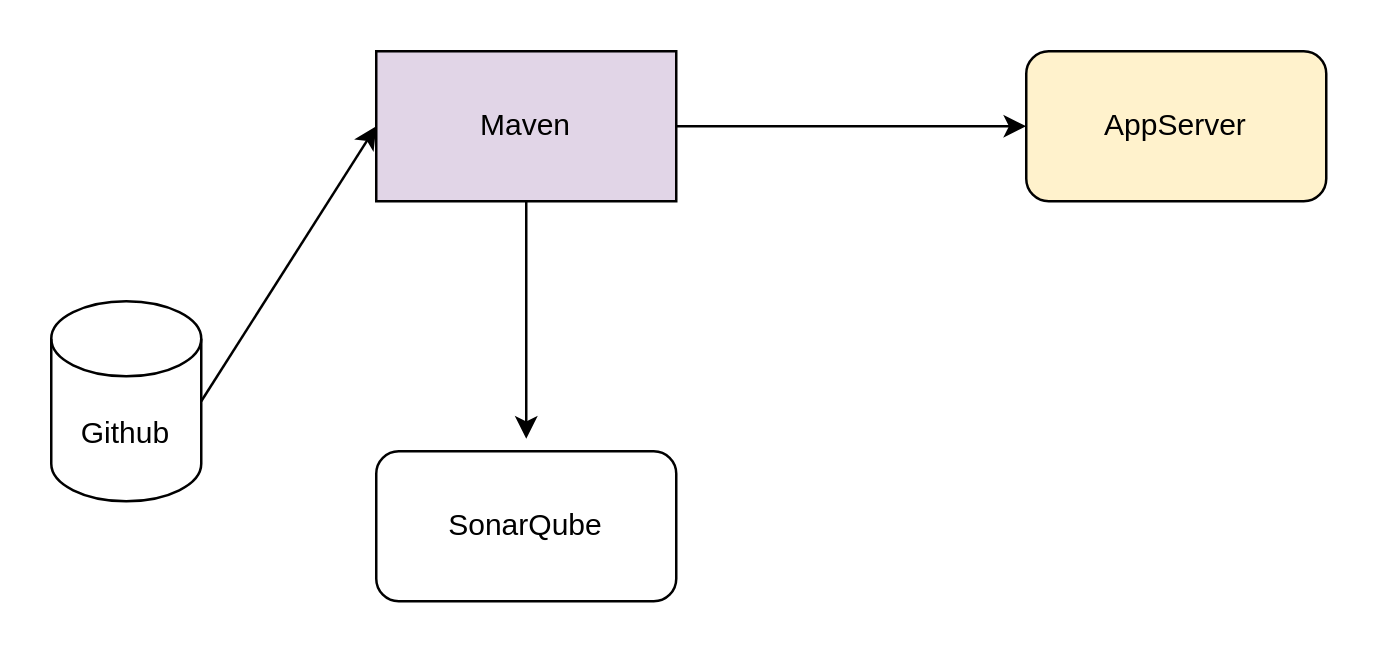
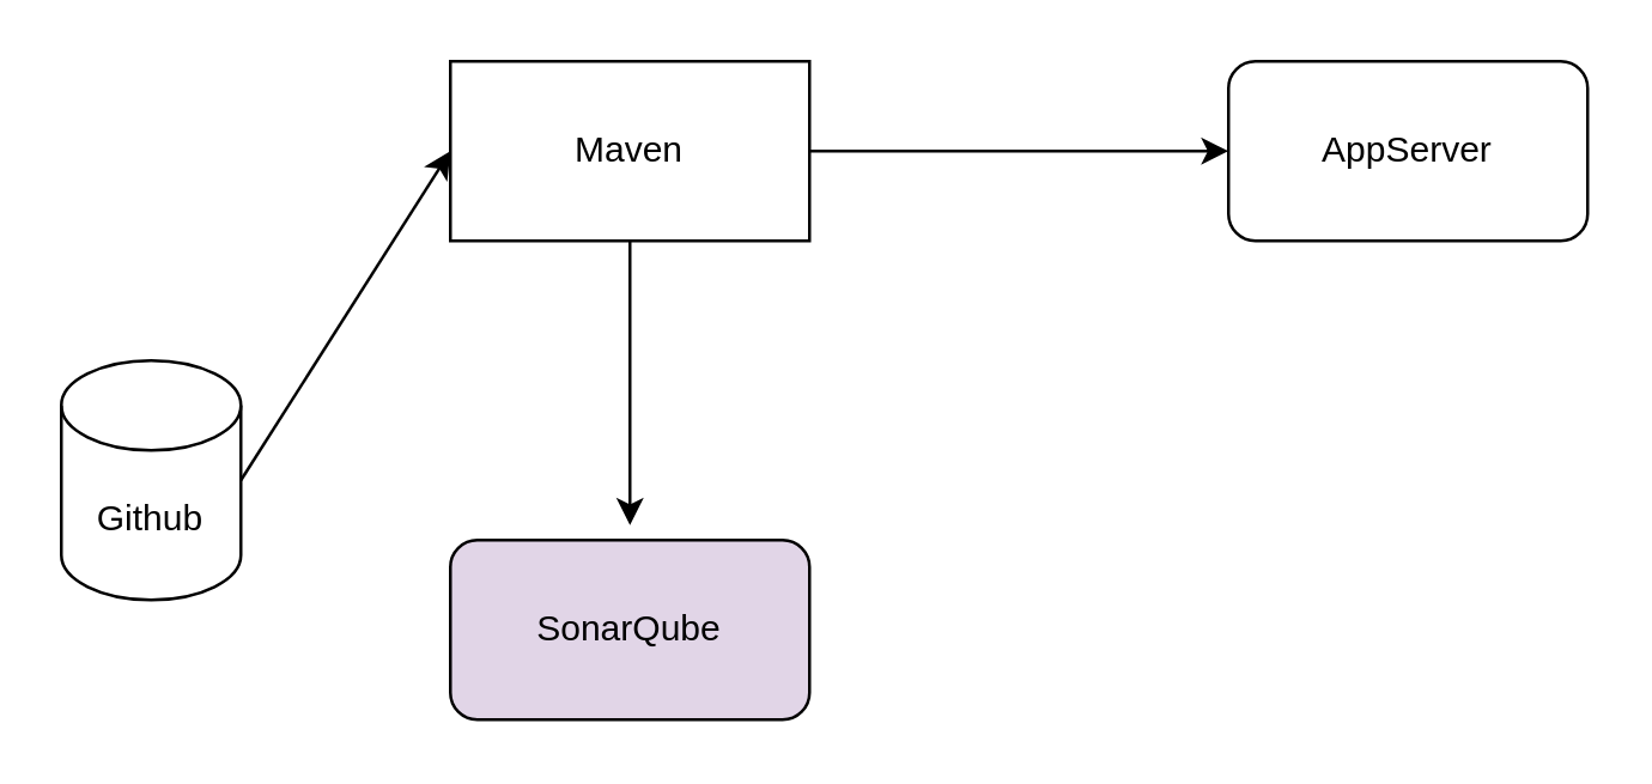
- <mxCell id="3" value="Maven" style="rounded=0;whiteSpace=wrap;html=1;fillColor=#e1d5e7;" vertex="1" parent="1"><mxGeometry x="150" y="20" width="120" height="60" as="geometry" /></mxCell>
+ <mxCell id="3" value="Maven" style="rounded=0;whiteSpace=wrap;html=1;" vertex="1" parent="1"><mxGeometry x="150" y="20" width="120" height="60" as="geometry" /></mxCell>
- <mxCell id="4" value="AppServer" style="rounded=1;whiteSpace=wrap;html=1;fillColor=#fff2cc;" vertex="1" parent="1"><mxGeometry x="410" y="20" width="120" height="60" as="geometry" /></mxCell>
+ <mxCell id="4" value="AppServer" style="rounded=1;whiteSpace=wrap;html=1;" vertex="1" parent="1"><mxGeometry x="410" y="20" width="120" height="60" as="geometry" /></mxCell>
- <mxCell id="5" value="SonarQube" style="rounded=1;whiteSpace=wrap;html=1;" vertex="1" parent="1"><mxGeometry x="150" y="180" width="120" height="60" as="geometry" /></mxCell>
+ <mxCell id="5" value="SonarQube" style="rounded=1;whiteSpace=wrap;html=1;fillColor=#e1d5e7;" vertex="1" parent="1"><mxGeometry x="150" y="180" width="120" height="60" as="geometry" /></mxCell>
